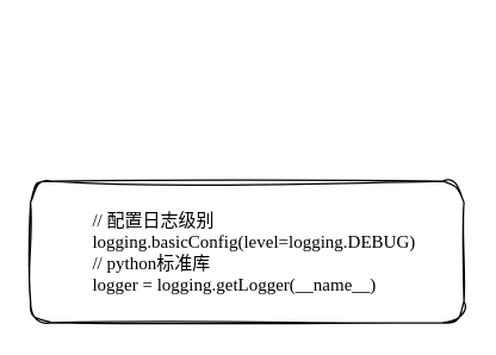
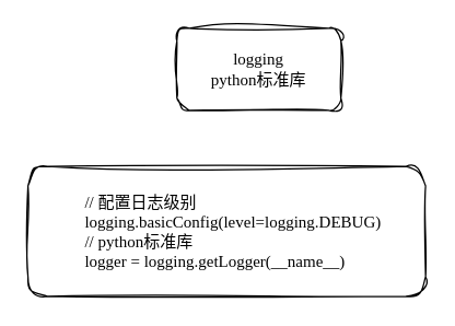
+ <mxCell id="2" value="&lt;font face=&quot;Comic Sans MS&quot;&gt;logging&lt;/font&gt;&lt;div&gt;&lt;font face=&quot;Comic Sans MS&quot;&gt;python标准库&lt;/font&gt;&lt;/div&gt;" style="rounded=1;whiteSpace=wrap;html=1;sketch=1;curveFitting=1;jiggle=2;" vertex="1" parent="1"><mxGeometry x="129" width="120" height="60" as="geometry" y="20" /></mxCell>
